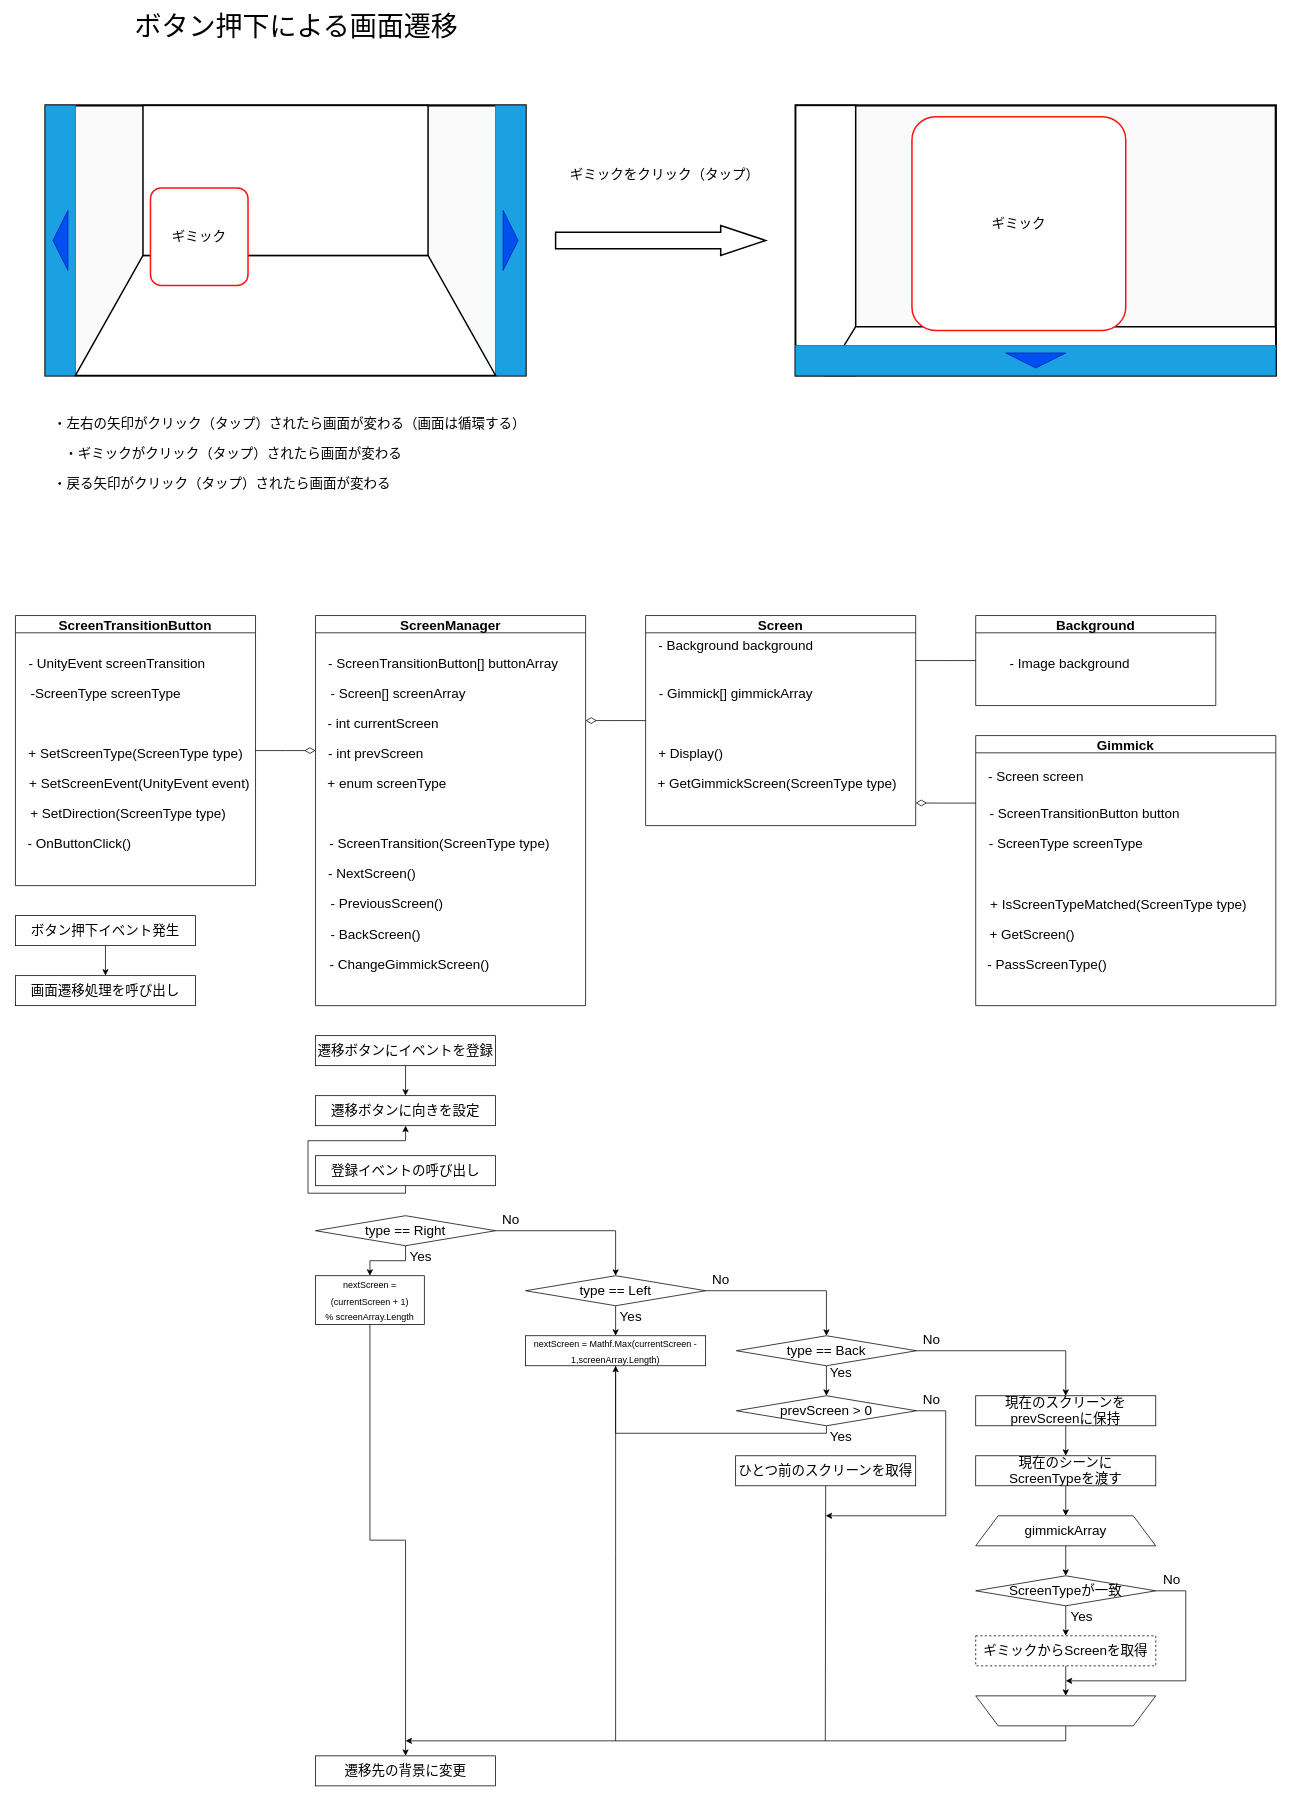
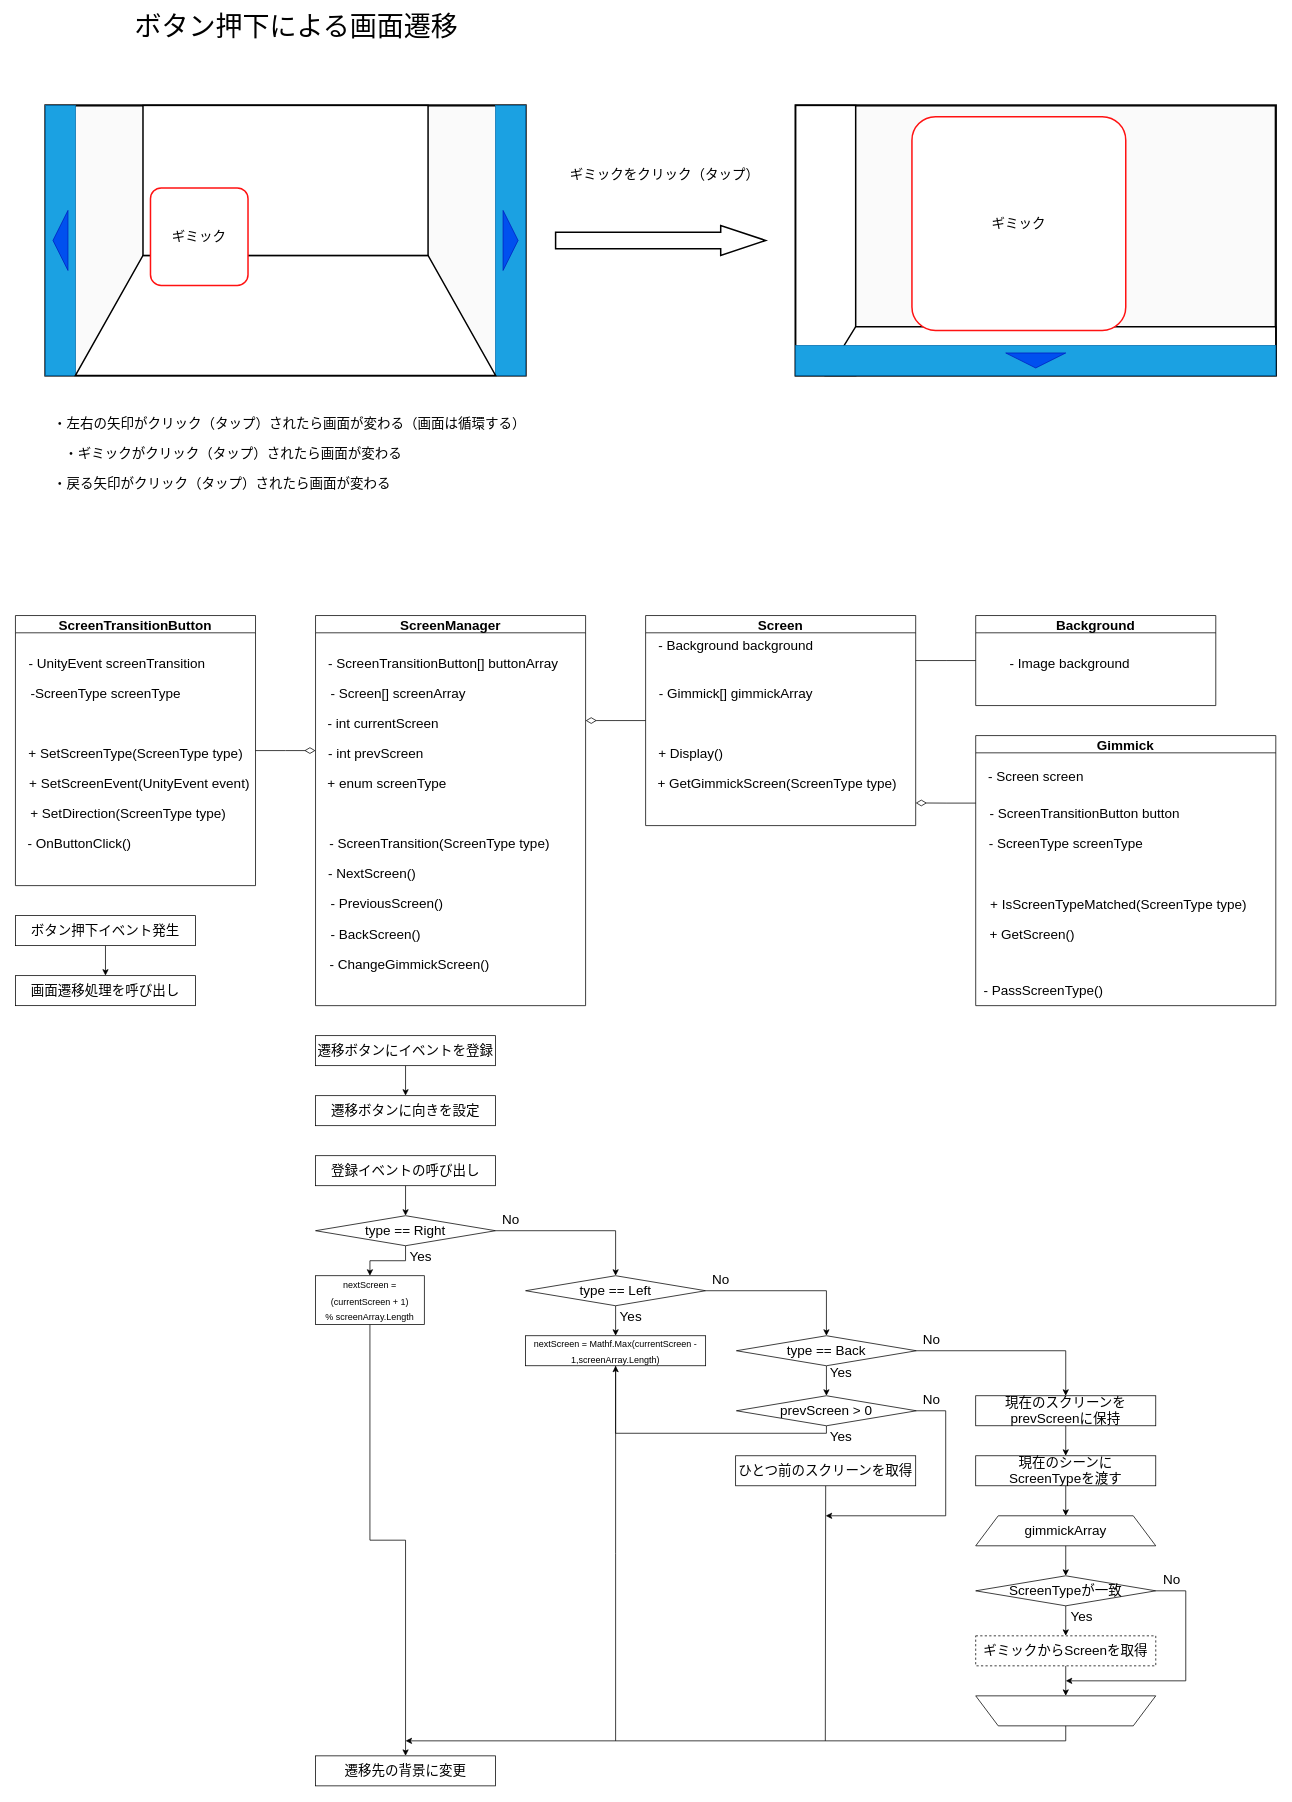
- <mxCell id="77" value="- PassScreenType()" style="text;html=1;align=center;verticalAlign=middle;resizable=0;points=[];autosize=1;strokeColor=none;fillColor=none;fontSize=18;" vertex="1" parent="73"><mxGeometry x="10" y="290" width="170" height="30" as="geometry" /></mxCell>
+ <mxCell id="77" value="- PassScreenType()" style="text;html=1;align=center;verticalAlign=middle;resizable=0;points=[];autosize=1;strokeColor=none;fillColor=none;fontSize=18;" vertex="1" parent="73"><mxGeometry x="5" y="325" width="170" height="30" as="geometry" /></mxCell>
- <mxCell id="27" style="edgeStyle=orthogonalEdgeStyle;rounded=0;html=1;exitX=0.5;exitY=1;exitDx=0;exitDy=0;fontSize=18;endArrow=classic;endFill=1;endSize=6;strokeWidth=1;" edge="1" parent="1" source="28" target="56"><mxGeometry relative="1" as="geometry" /></mxCell>
+ <mxCell id="27" style="edgeStyle=orthogonalEdgeStyle;rounded=0;html=1;exitX=0.5;exitY=1;exitDx=0;exitDy=0;entryX=0.5;entryY=0;entryDx=0;entryDy=0;fontSize=18;endArrow=classic;endFill=1;endSize=6;strokeWidth=1;" edge="1" parent="1" source="28" target="51"><mxGeometry relative="1" as="geometry" /></mxCell>
